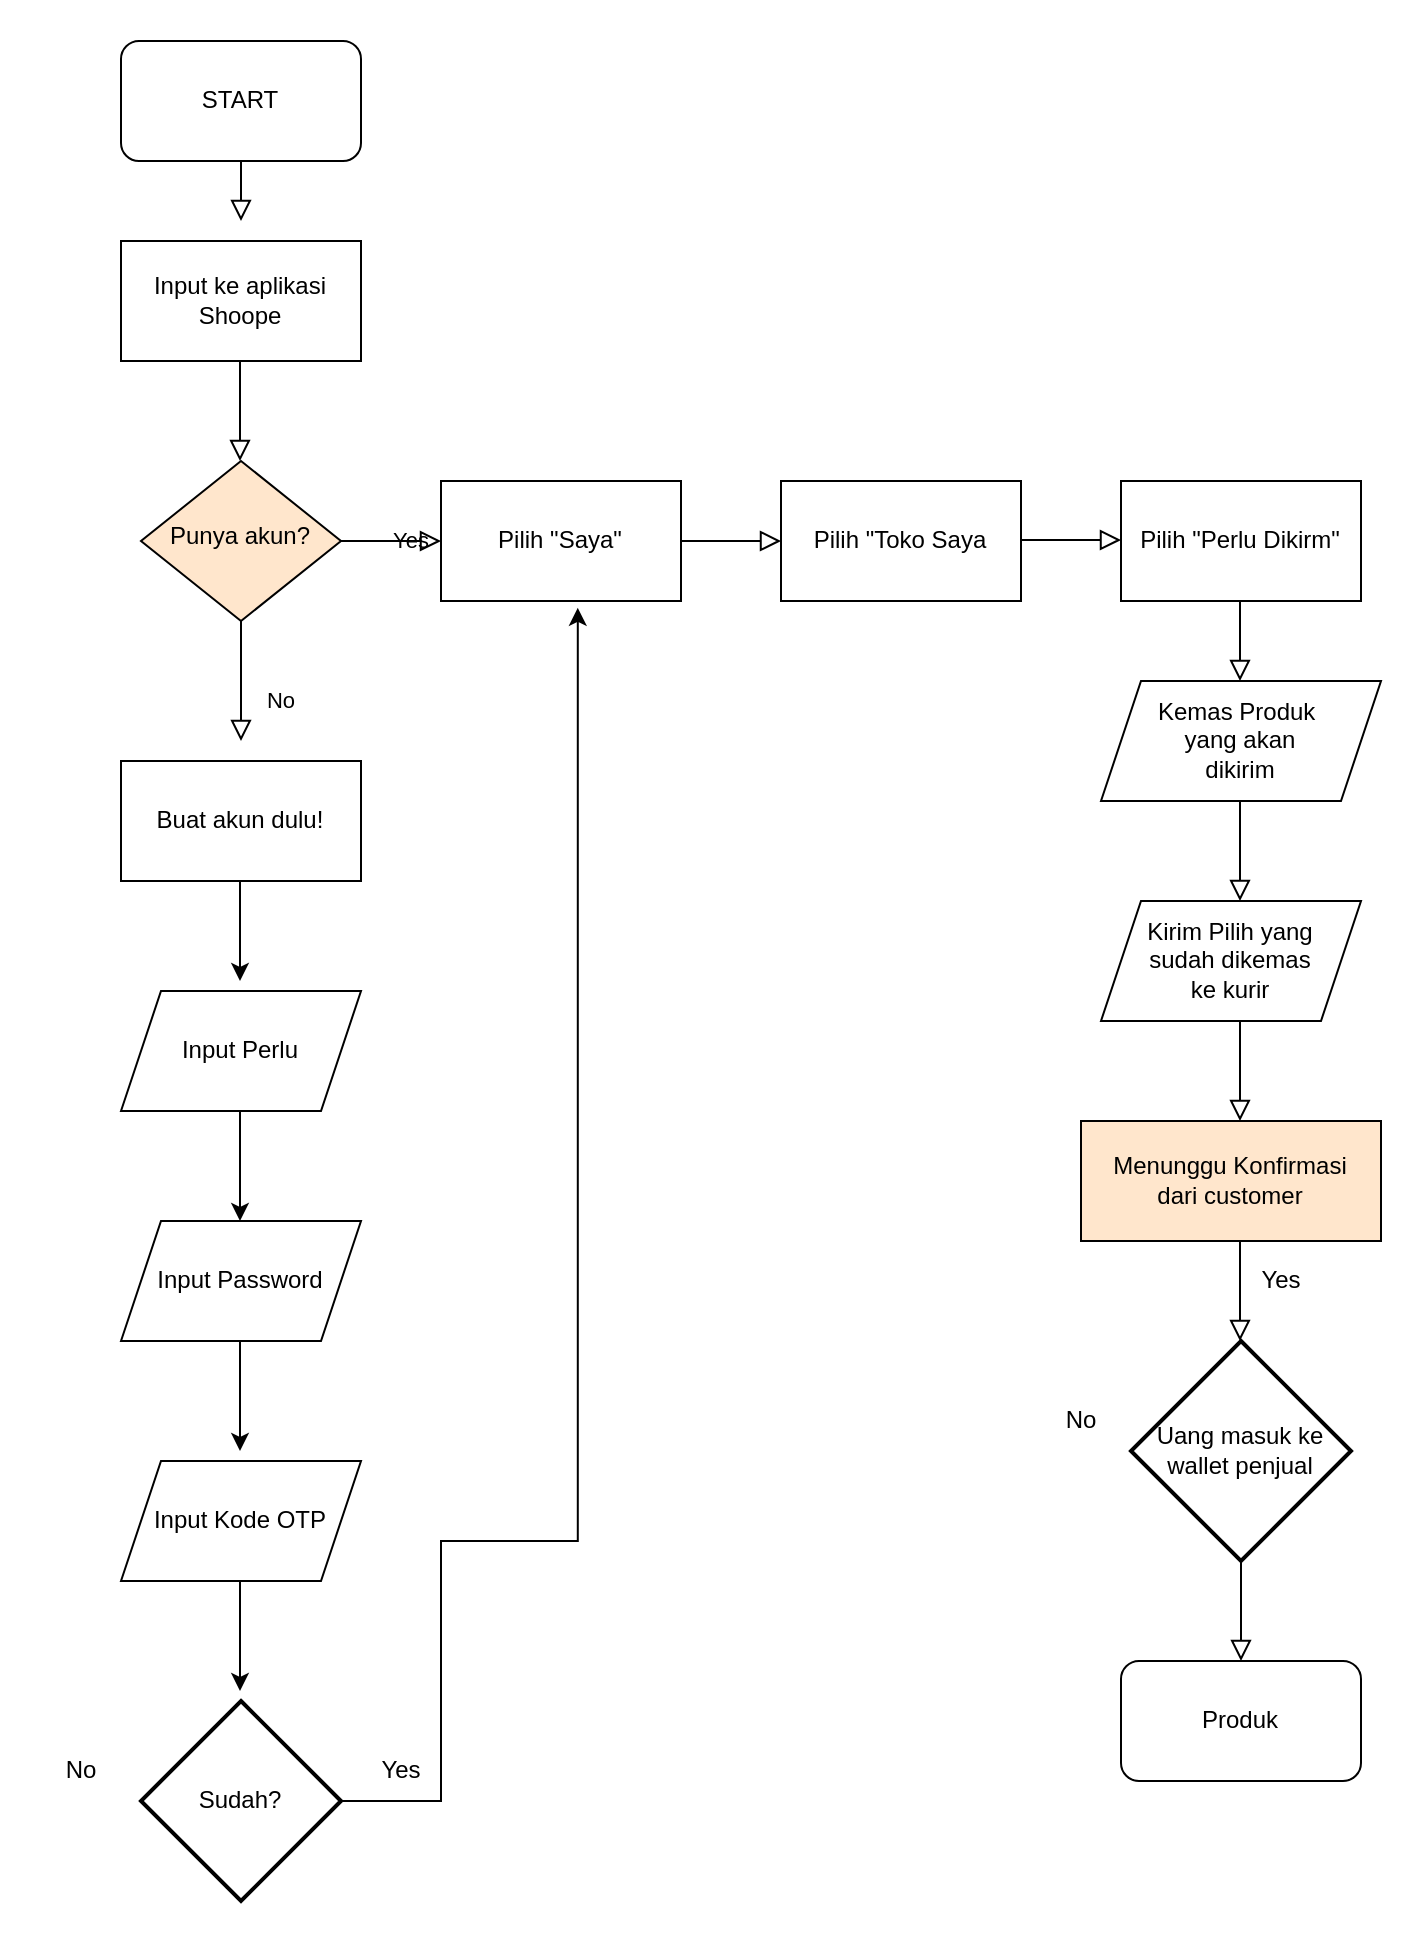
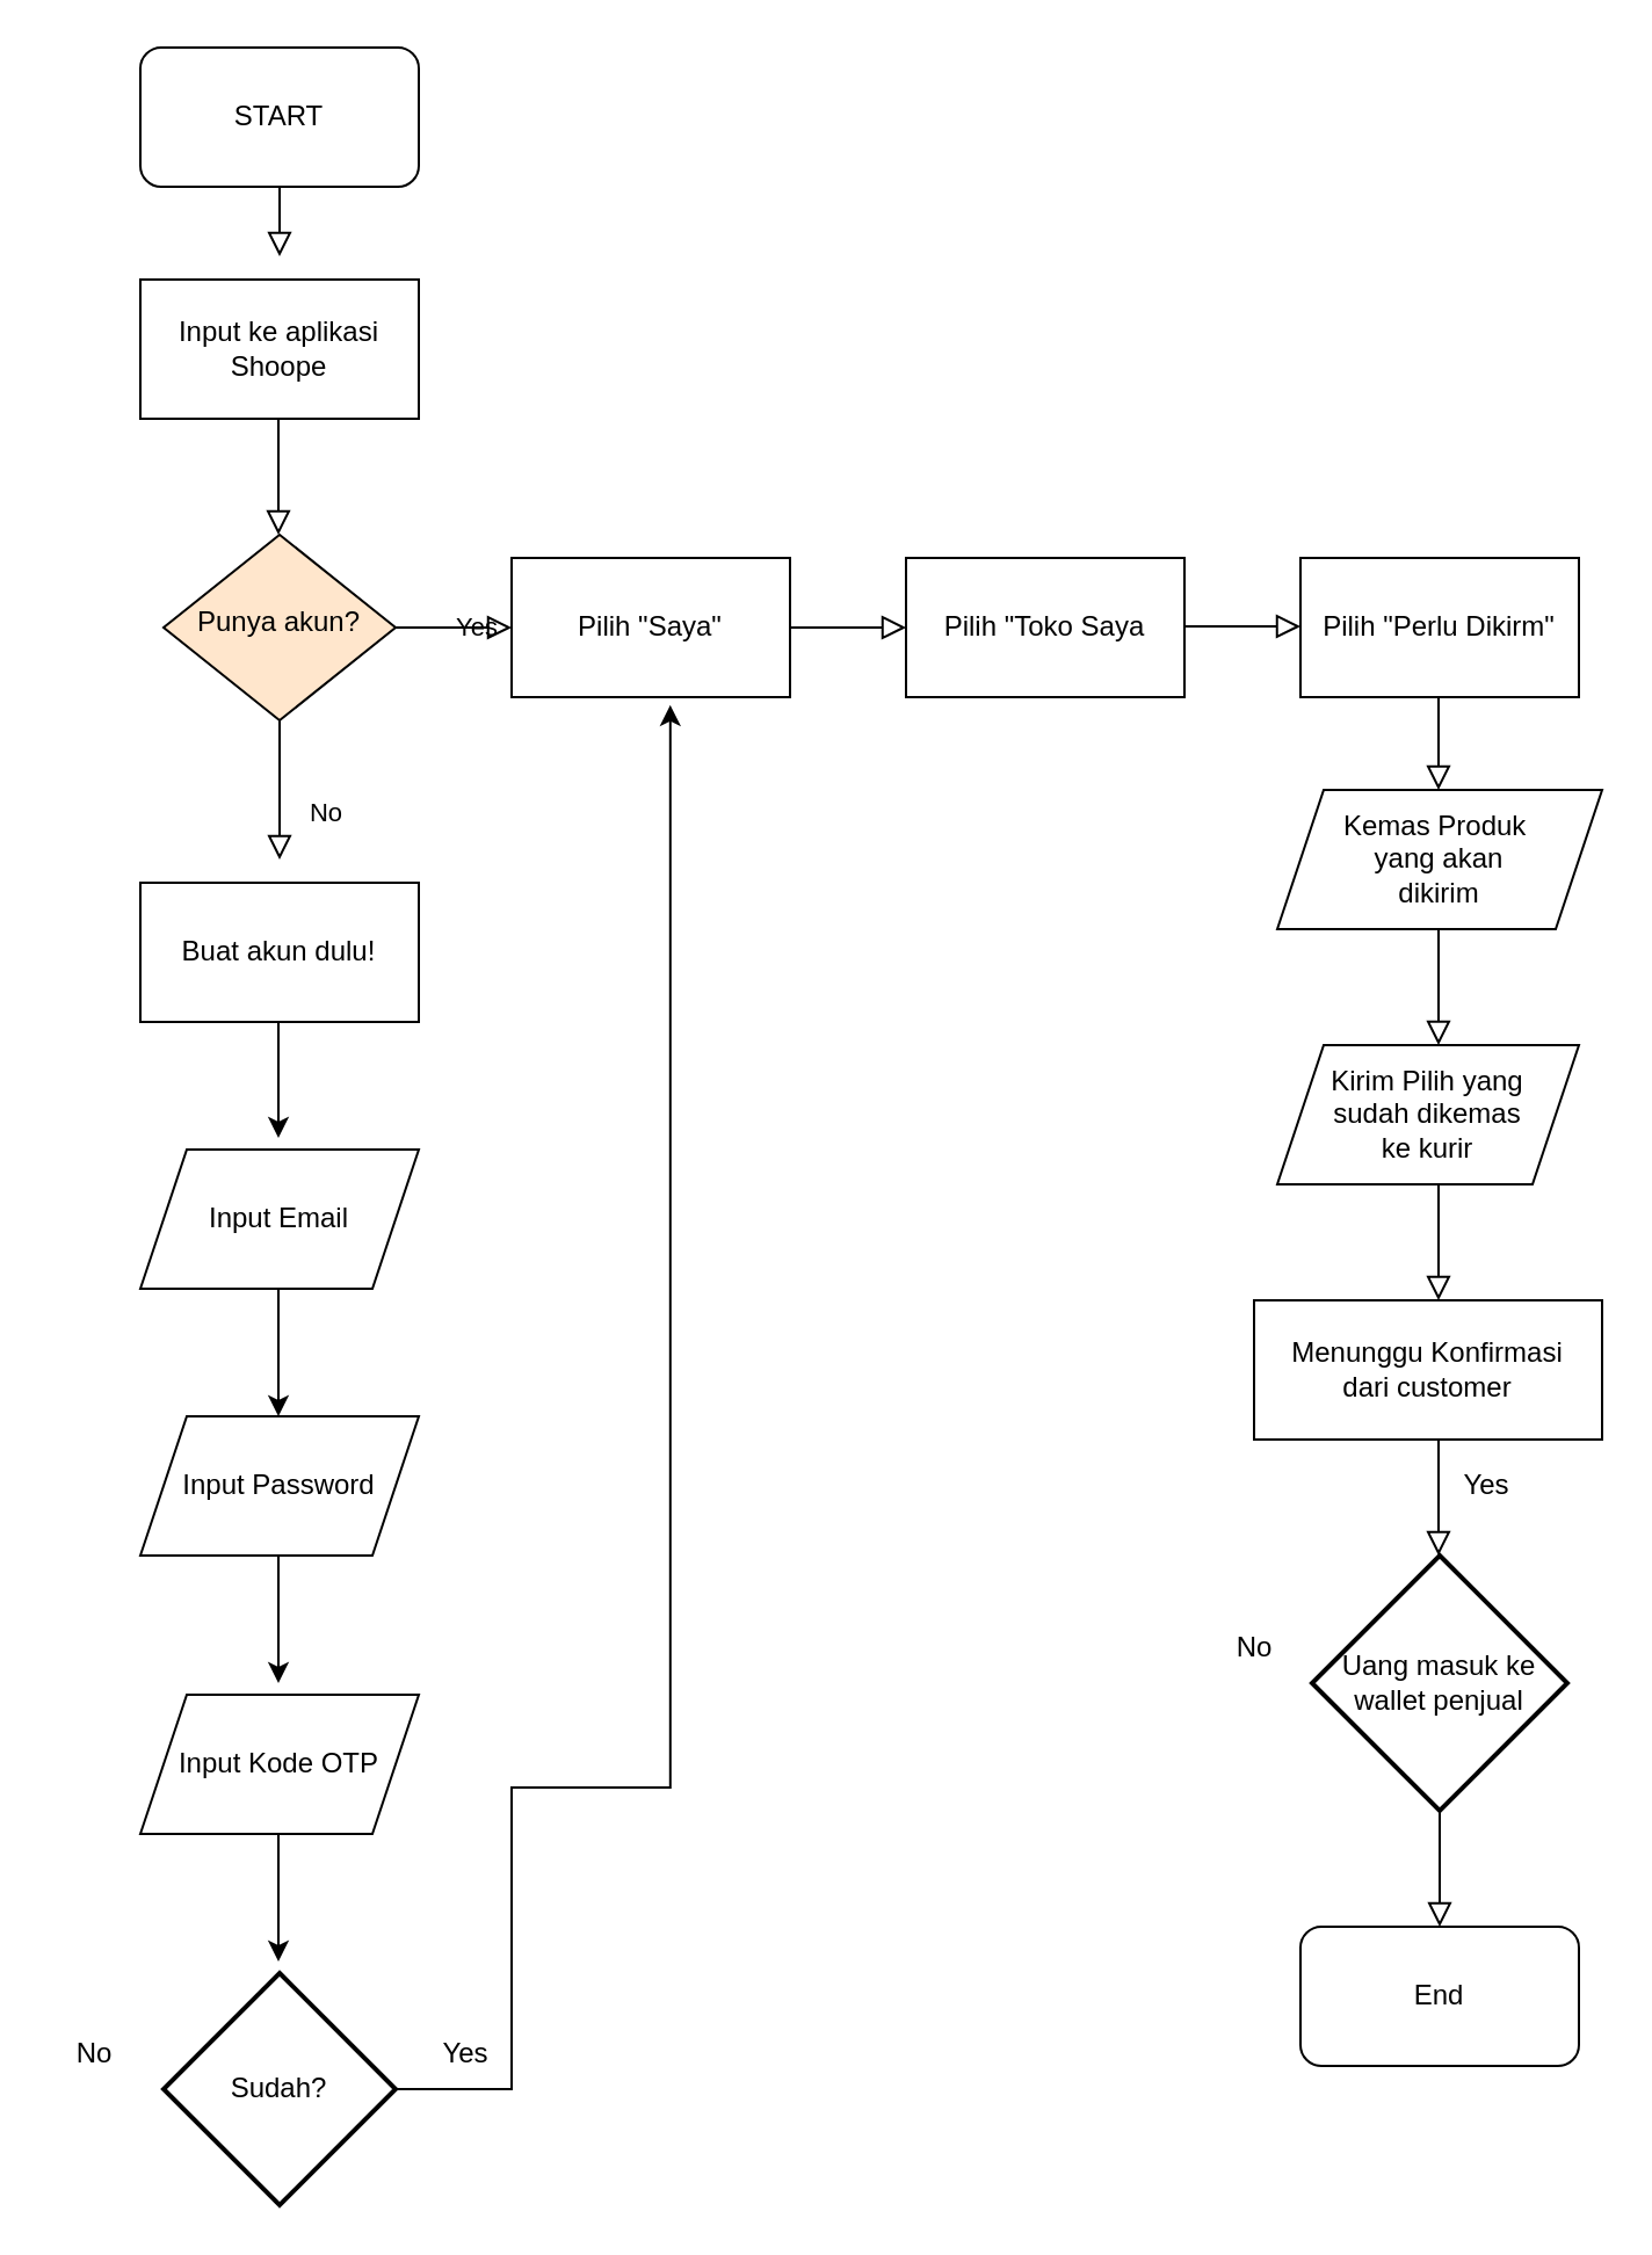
- <mxCell id="11" value="Input Perlu" style="shape=parallelogram;perimeter=parallelogramPerimeter;whiteSpace=wrap;html=1;fixedSize=1;" vertex="1" parent="1"><mxGeometry x="60" y="495" width="120" height="60" as="geometry" /></mxCell>
+ <mxCell id="11" value="Input Email" style="shape=parallelogram;perimeter=parallelogramPerimeter;whiteSpace=wrap;html=1;fixedSize=1;" vertex="1" parent="1"><mxGeometry x="60" y="495" width="120" height="60" as="geometry" /></mxCell>
- <mxCell id="34" value="Menunggu Konfirmasi&lt;br&gt;dari customer" style="rounded=0;whiteSpace=wrap;html=1;fillColor=#ffe6cc;" vertex="1" parent="1"><mxGeometry x="540" y="560" width="150" height="60" as="geometry" /></mxCell>
+ <mxCell id="34" value="Menunggu Konfirmasi&lt;br&gt;dari customer" style="rounded=0;whiteSpace=wrap;html=1;" vertex="1" parent="1"><mxGeometry x="540" y="560" width="150" height="60" as="geometry" /></mxCell>
- <mxCell id="39" value="Produk" style="rounded=1;whiteSpace=wrap;html=1;" vertex="1" parent="1"><mxGeometry x="560" y="830" width="120" height="60" as="geometry" /></mxCell>
+ <mxCell id="39" value="End" style="rounded=1;whiteSpace=wrap;html=1;" vertex="1" parent="1"><mxGeometry x="560" y="830" width="120" height="60" as="geometry" /></mxCell>
